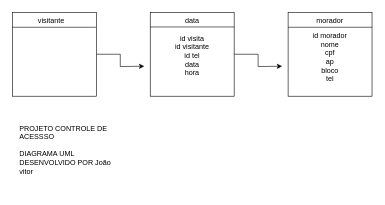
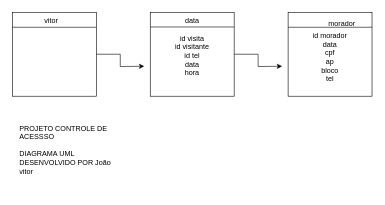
- <mxCell id="7" value="visitante" style="text;html=1;align=center;verticalAlign=middle;whiteSpace=wrap;rounded=0;" vertex="1" parent="1"><mxGeometry x="40" y="20" width="90" height="30" as="geometry" /></mxCell>
+ <mxCell id="7" value="vitor" style="text;html=1;align=center;verticalAlign=middle;whiteSpace=wrap;rounded=0;" vertex="1" parent="1"><mxGeometry x="40" y="20" width="90" height="30" as="geometry" /></mxCell>
- <mxCell id="12" value="morador" style="text;html=1;align=center;verticalAlign=middle;whiteSpace=wrap;rounded=0;" vertex="1" parent="1"><mxGeometry x="520" y="20" width="60" height="30" as="geometry" /></mxCell>
+ <mxCell id="12" value="morador" style="text;html=1;align=center;verticalAlign=middle;whiteSpace=wrap;rounded=0;" vertex="1" parent="1"><mxGeometry x="540" y="25" width="60" height="30" as="geometry" /></mxCell>
- <mxCell id="14" value="id morador&lt;div&gt;nome&lt;/div&gt;&lt;div&gt;cpf&lt;/div&gt;&lt;div&gt;ap&lt;/div&gt;&lt;div&gt;bloco&lt;/div&gt;&lt;div&gt;tel&lt;/div&gt;" style="text;html=1;align=center;verticalAlign=middle;whiteSpace=wrap;rounded=0;" vertex="1" parent="1"><mxGeometry x="520" y="80" width="60" height="30" as="geometry" /></mxCell>
+ <mxCell id="14" value="id morador&lt;div&gt;data&lt;/div&gt;&lt;div&gt;cpf&lt;/div&gt;&lt;div&gt;ap&lt;/div&gt;&lt;div&gt;bloco&lt;/div&gt;&lt;div&gt;tel&lt;/div&gt;" style="text;html=1;align=center;verticalAlign=middle;whiteSpace=wrap;rounded=0;" vertex="1" parent="1"><mxGeometry x="520" y="80" width="60" height="30" as="geometry" /></mxCell>
